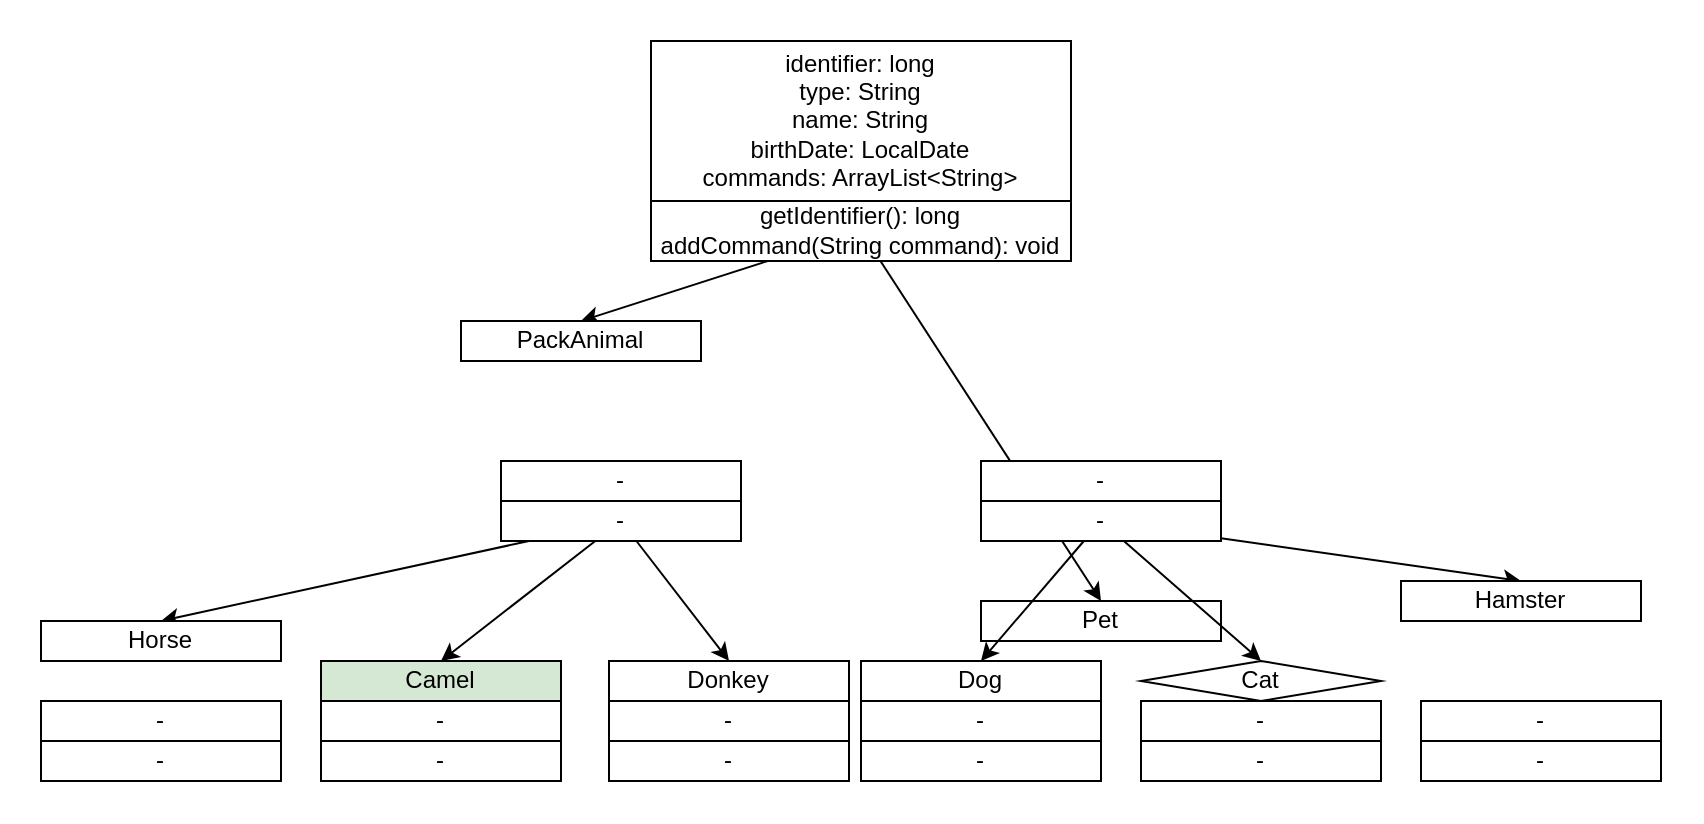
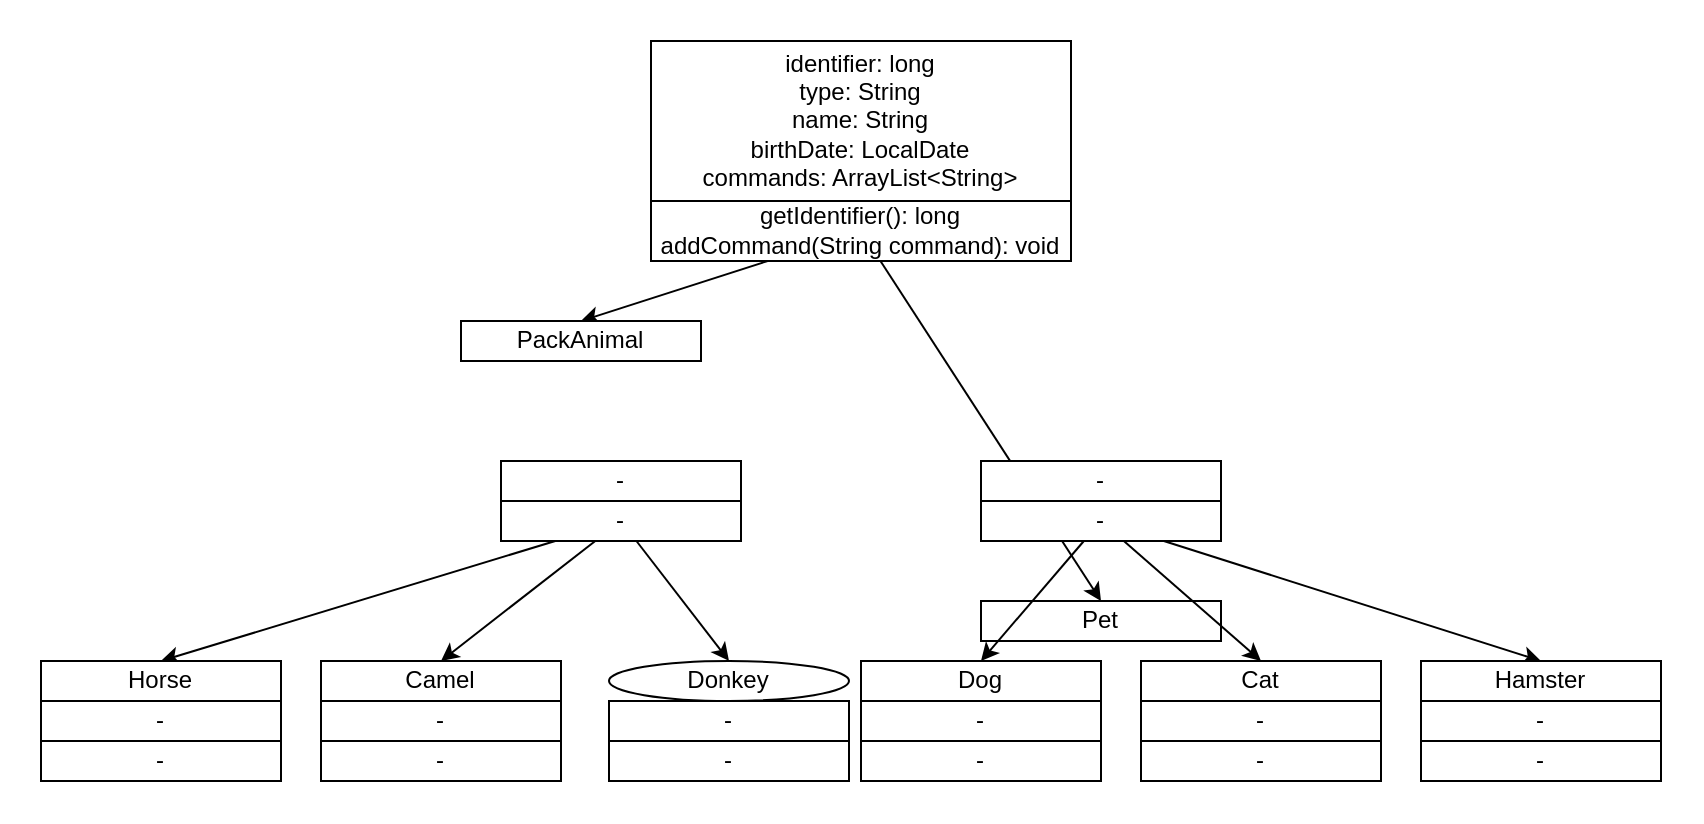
- <mxCell id="32" value="Hamster" style="rounded=0;whiteSpace=wrap;html=1;" vertex="1" parent="1"><mxGeometry x="700" y="290" width="120" height="20" as="geometry" /></mxCell>
+ <mxCell id="32" value="Hamster" style="rounded=0;whiteSpace=wrap;html=1;" vertex="1" parent="1"><mxGeometry x="710" y="330" width="120" height="20" as="geometry" /></mxCell>
- <mxCell id="18" value="Horse" style="rounded=0;whiteSpace=wrap;html=1;" vertex="1" parent="1"><mxGeometry x="20" y="310" width="120" height="20" as="geometry" /></mxCell>
+ <mxCell id="18" value="Horse" style="rounded=0;whiteSpace=wrap;html=1;" vertex="1" parent="1"><mxGeometry x="20" y="330" width="120" height="20" as="geometry" /></mxCell>
- <mxCell id="21" value="Camel" style="rounded=0;whiteSpace=wrap;html=1;fillColor=#d5e8d4;" vertex="1" parent="1"><mxGeometry x="160" y="330" width="120" height="20" as="geometry" /></mxCell>
+ <mxCell id="21" value="Camel" style="rounded=0;whiteSpace=wrap;html=1;" vertex="1" parent="1"><mxGeometry x="160" y="330" width="120" height="20" as="geometry" /></mxCell>
- <mxCell id="24" value="Donkey" style="rounded=0;whiteSpace=wrap;html=1;" vertex="1" parent="1"><mxGeometry x="304" y="330" width="120" height="20" as="geometry" /></mxCell>
+ <mxCell id="24" value="Donkey" style="ellipse;whiteSpace=wrap;html=1;" vertex="1" parent="1"><mxGeometry x="304" y="330" width="120" height="20" as="geometry" /></mxCell>
- <mxCell id="30" value="Cat" style="rhombus;whiteSpace=wrap;html=1;" vertex="1" parent="1"><mxGeometry x="570" y="330" width="120" height="20" as="geometry" /></mxCell>
+ <mxCell id="30" value="Cat" style="rounded=0;whiteSpace=wrap;html=1;" vertex="1" parent="1"><mxGeometry x="570" y="330" width="120" height="20" as="geometry" /></mxCell>
